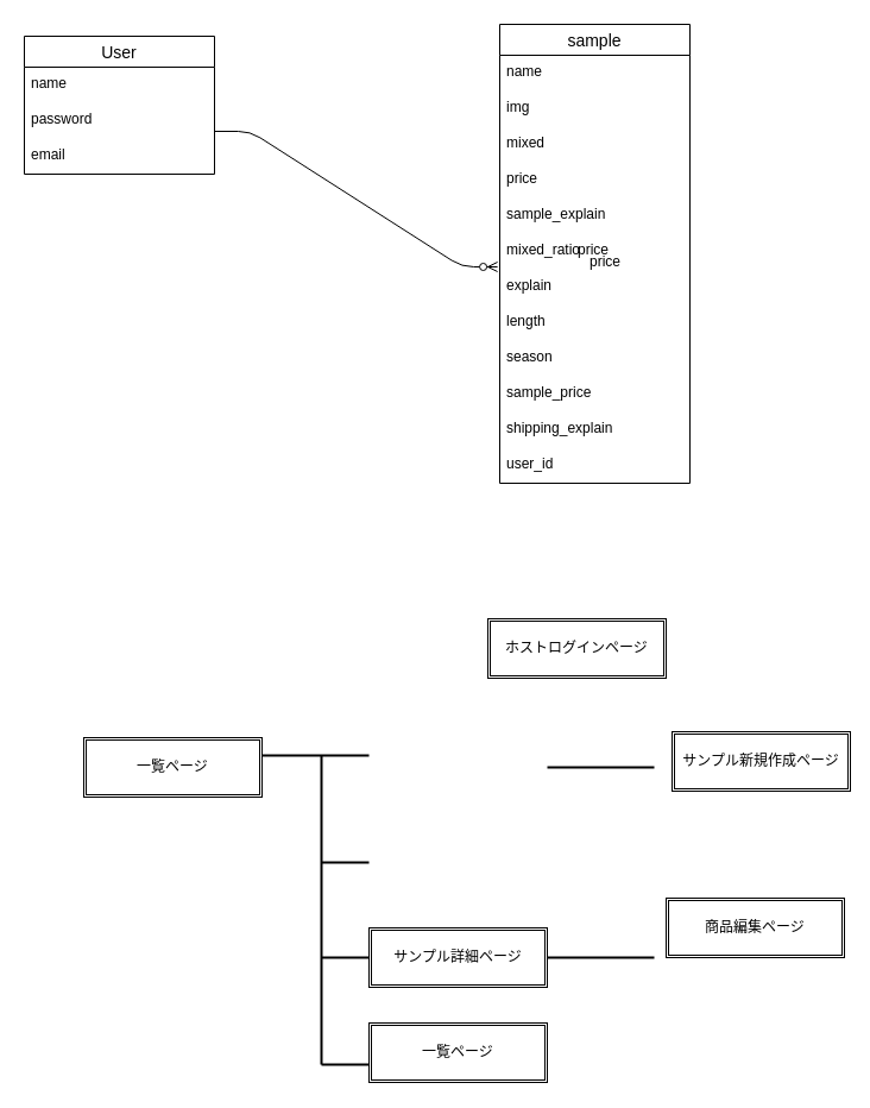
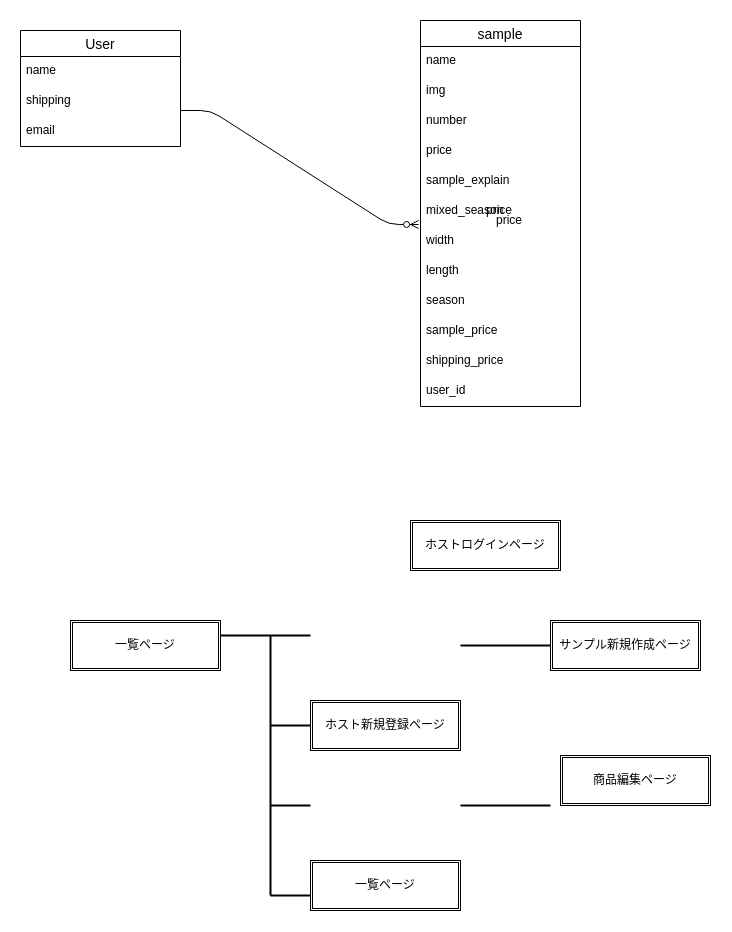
- <mxCell id="4" value="password" style="text;strokeColor=none;fillColor=none;spacingLeft=4;spacingRight=4;overflow=hidden;rotatable=0;points=[[0,0.5],[1,0.5]];portConstraint=eastwest;fontSize=12;" parent="2" vertex="1"><mxGeometry y="56" width="160" height="30" as="geometry" /></mxCell>
+ <mxCell id="4" value="shipping" style="text;strokeColor=none;fillColor=none;spacingLeft=4;spacingRight=4;overflow=hidden;rotatable=0;points=[[0,0.5],[1,0.5]];portConstraint=eastwest;fontSize=12;" parent="2" vertex="1"><mxGeometry y="56" width="160" height="30" as="geometry" /></mxCell>
- <mxCell id="9" value="mixed" style="text;strokeColor=none;fillColor=none;spacingLeft=4;spacingRight=4;overflow=hidden;rotatable=0;points=[[0,0.5],[1,0.5]];portConstraint=eastwest;fontSize=12;" parent="6" vertex="1"><mxGeometry y="86" width="160" height="30" as="geometry" /></mxCell>
+ <mxCell id="9" value="number" style="text;strokeColor=none;fillColor=none;spacingLeft=4;spacingRight=4;overflow=hidden;rotatable=0;points=[[0,0.5],[1,0.5]];portConstraint=eastwest;fontSize=12;" parent="6" vertex="1"><mxGeometry y="86" width="160" height="30" as="geometry" /></mxCell>
- <mxCell id="12" value="mixed_ratio" style="text;strokeColor=none;fillColor=none;spacingLeft=4;spacingRight=4;overflow=hidden;rotatable=0;points=[[0,0.5],[1,0.5]];portConstraint=eastwest;fontSize=12;" parent="6" vertex="1"><mxGeometry y="176" width="160" height="30" as="geometry" /></mxCell>
+ <mxCell id="12" value="mixed_season" style="text;strokeColor=none;fillColor=none;spacingLeft=4;spacingRight=4;overflow=hidden;rotatable=0;points=[[0,0.5],[1,0.5]];portConstraint=eastwest;fontSize=12;" parent="6" vertex="1"><mxGeometry y="176" width="160" height="30" as="geometry" /></mxCell>
- <mxCell id="13" value="explain" style="text;strokeColor=none;fillColor=none;spacingLeft=4;spacingRight=4;overflow=hidden;rotatable=0;points=[[0,0.5],[1,0.5]];portConstraint=eastwest;fontSize=12;" parent="6" vertex="1"><mxGeometry y="206" width="160" height="30" as="geometry" /></mxCell>
+ <mxCell id="13" value="width" style="text;strokeColor=none;fillColor=none;spacingLeft=4;spacingRight=4;overflow=hidden;rotatable=0;points=[[0,0.5],[1,0.5]];portConstraint=eastwest;fontSize=12;" parent="6" vertex="1"><mxGeometry y="206" width="160" height="30" as="geometry" /></mxCell>
- <mxCell id="17" value="shipping_explain" style="text;strokeColor=none;fillColor=none;spacingLeft=4;spacingRight=4;overflow=hidden;rotatable=0;points=[[0,0.5],[1,0.5]];portConstraint=eastwest;fontSize=12;" parent="6" vertex="1"><mxGeometry y="326" width="160" height="30" as="geometry" /></mxCell>
+ <mxCell id="17" value="shipping_price" style="text;strokeColor=none;fillColor=none;spacingLeft=4;spacingRight=4;overflow=hidden;rotatable=0;points=[[0,0.5],[1,0.5]];portConstraint=eastwest;fontSize=12;" parent="6" vertex="1"><mxGeometry y="326" width="160" height="30" as="geometry" /></mxCell>
- <mxCell id="32" value="サンプル新規作成ページ" style="shape=ext;double=1;rounded=0;whiteSpace=wrap;html=1;" vertex="1" parent="1"><mxGeometry x="565" y="615" width="150" height="50" as="geometry" /></mxCell>
+ <mxCell id="32" value="サンプル新規作成ページ" style="shape=ext;double=1;rounded=0;whiteSpace=wrap;html=1;" vertex="1" parent="1"><mxGeometry x="550" y="620" width="150" height="50" as="geometry" /></mxCell>
+ <mxCell id="27" value="ホスト新規登録ページ" style="shape=ext;double=1;rounded=0;whiteSpace=wrap;html=1;" vertex="1" parent="1"><mxGeometry x="310" y="700" width="150" height="50" as="geometry" /></mxCell>
- <mxCell id="26" value="サンプル詳細ページ" style="shape=ext;double=1;rounded=0;whiteSpace=wrap;html=1;" vertex="1" parent="1"><mxGeometry x="310" y="780" width="150" height="50" as="geometry" /></mxCell>
